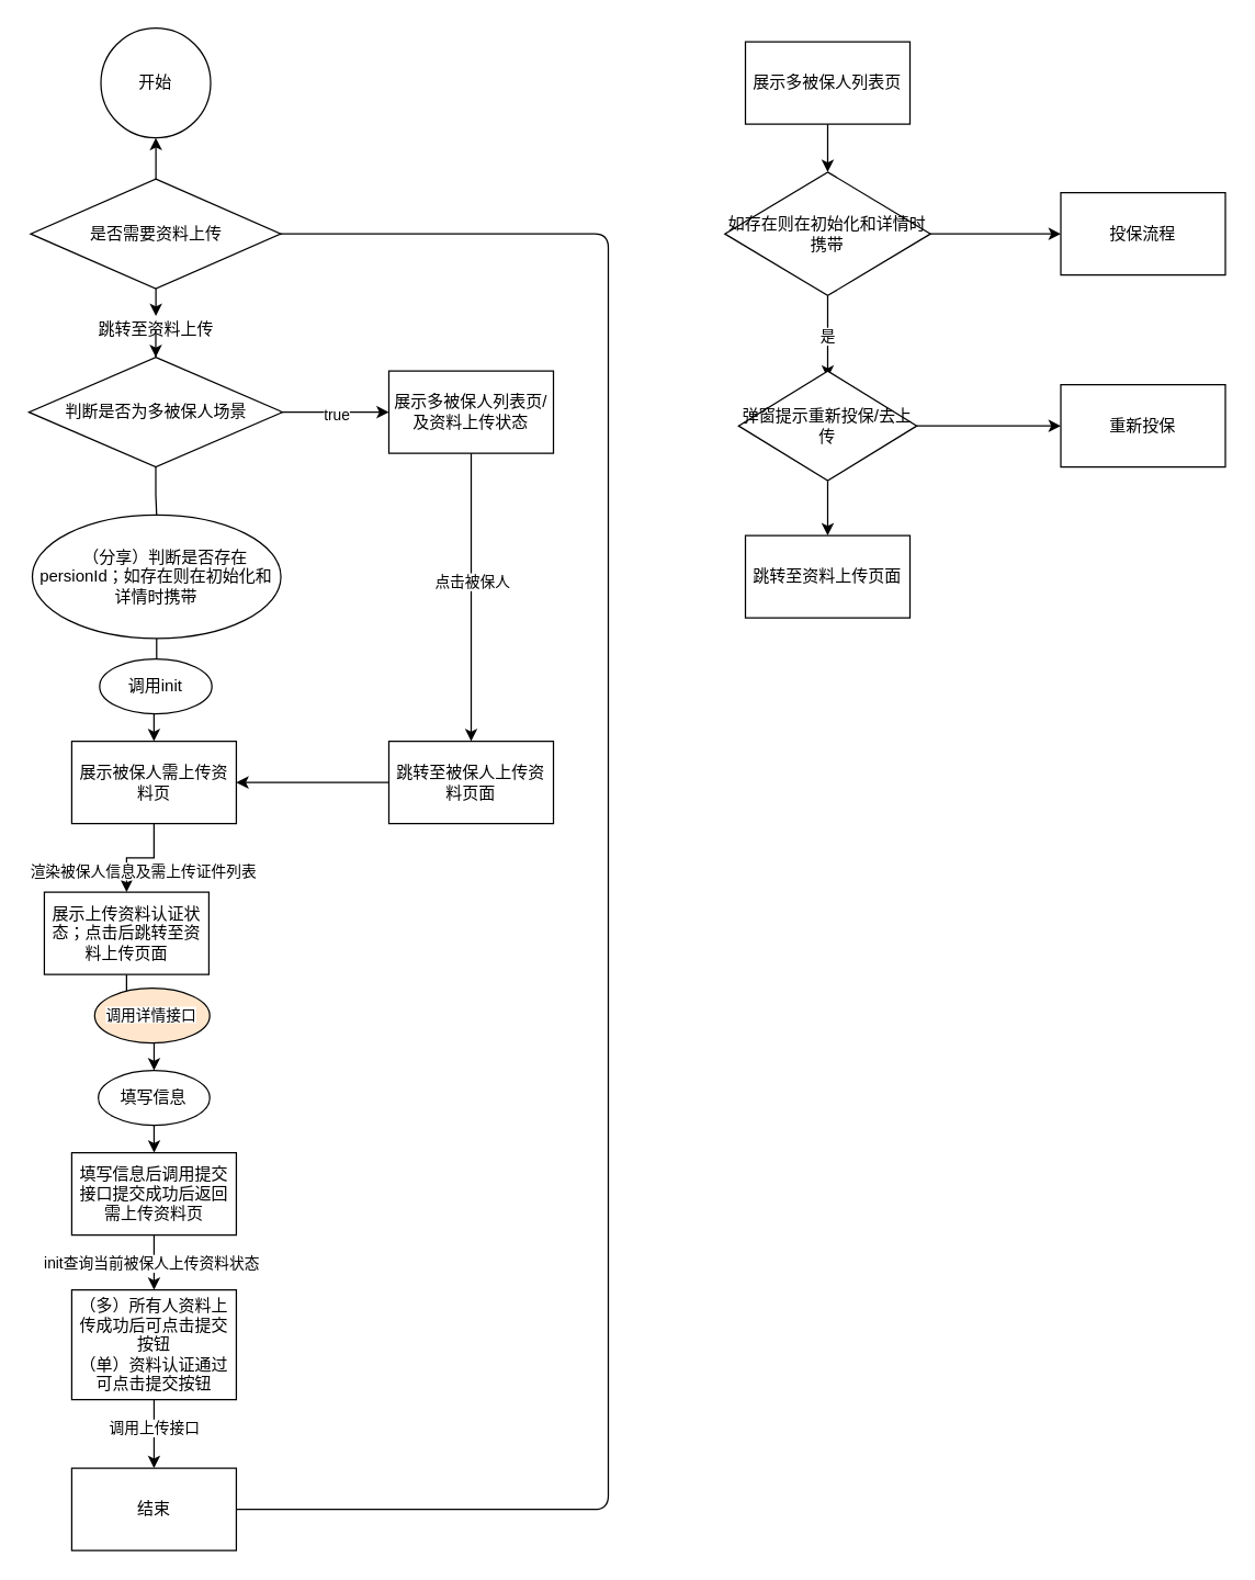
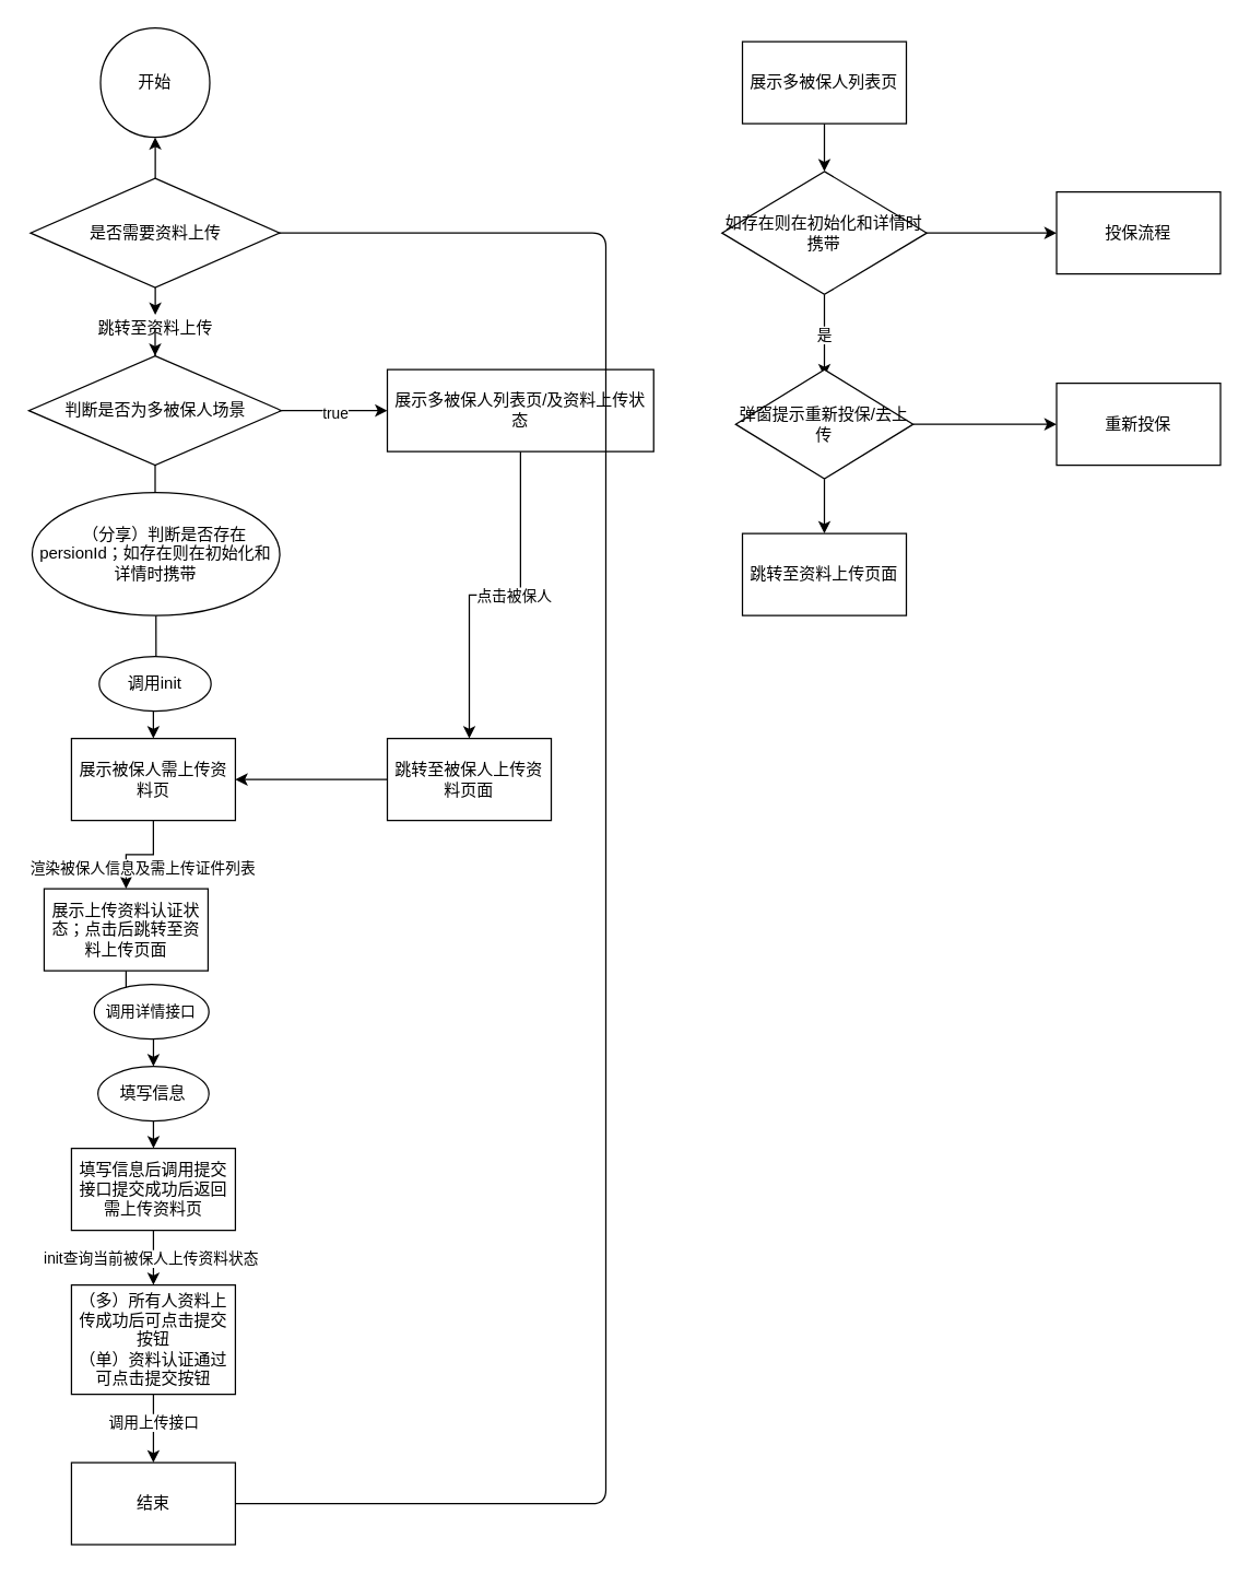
- <mxCell id="15" value="展示多被保人列表页/及资料上传状态" style="rounded=0;whiteSpace=wrap;html=1;" vertex="1" parent="1"><mxGeometry x="283" y="270" width="120" height="60" as="geometry" /></mxCell>
+ <mxCell id="15" value="展示多被保人列表页/及资料上传状态" style="rounded=0;whiteSpace=wrap;html=1;" vertex="1" parent="1"><mxGeometry x="283" y="270" width="195" height="60" as="geometry" /></mxCell>
- <mxCell id="43" value="&amp;nbsp; &amp;nbsp; （分享）判断是否存在persionId；如存在则在初始化和详情时携带" style="ellipse;whiteSpace=wrap;html=1;" vertex="1" parent="1"><mxGeometry x="22.99" y="375" width="181.26" height="90" as="geometry" /></mxCell>
+ <mxCell id="43" value="&amp;nbsp; &amp;nbsp; （分享）判断是否存在persionId；如存在则在初始化和详情时携带" style="ellipse;whiteSpace=wrap;html=1;" vertex="1" parent="1"><mxGeometry x="22.99" y="360" width="181.26" height="90" as="geometry" /></mxCell>
- <mxCell id="46" value="&lt;span style=&quot;font-size: 11px ; background-color: rgb(255 , 255 , 255)&quot;&gt;调用详情接口&lt;/span&gt;" style="ellipse;whiteSpace=wrap;html=1;fillColor=#ffe6cc;" vertex="1" parent="1"><mxGeometry x="68.46" y="720" width="83.91" height="40" as="geometry" /></mxCell>
+ <mxCell id="46" value="&lt;span style=&quot;font-size: 11px ; background-color: rgb(255 , 255 , 255)&quot;&gt;调用详情接口&lt;/span&gt;" style="ellipse;whiteSpace=wrap;html=1;" vertex="1" parent="1"><mxGeometry x="68.46" y="720" width="83.91" height="40" as="geometry" /></mxCell>
